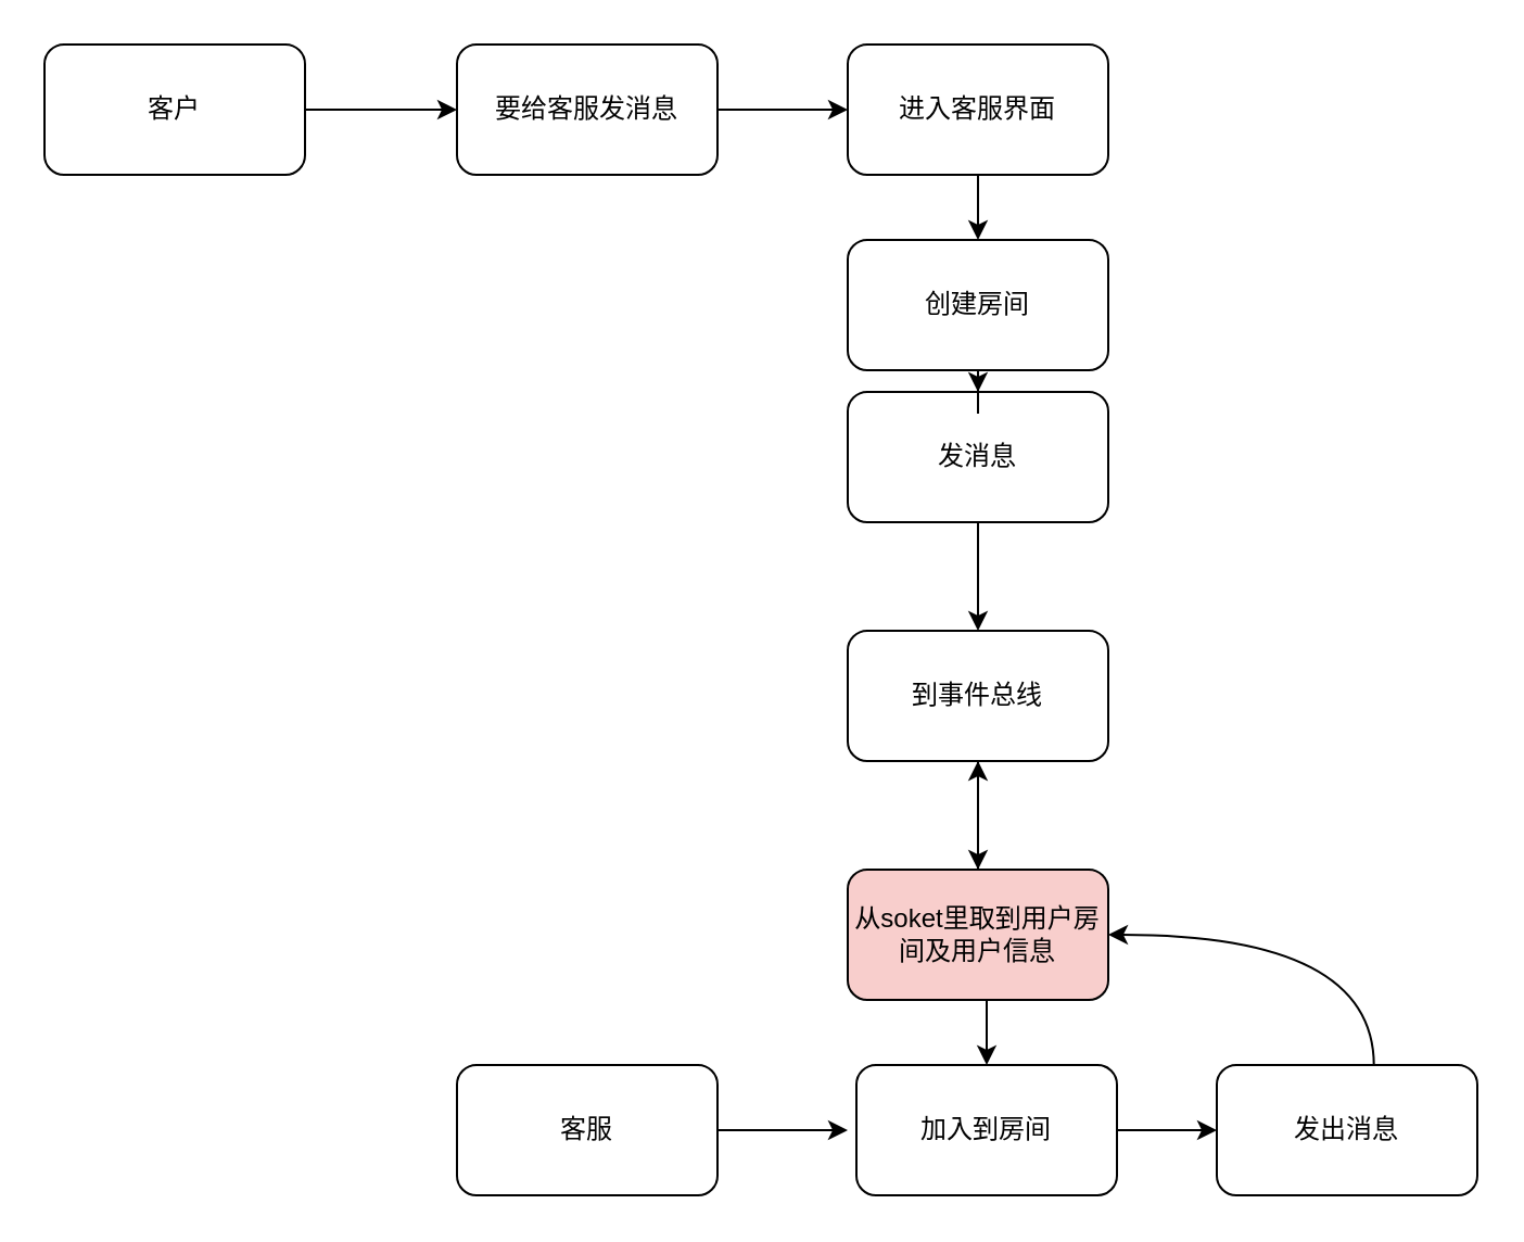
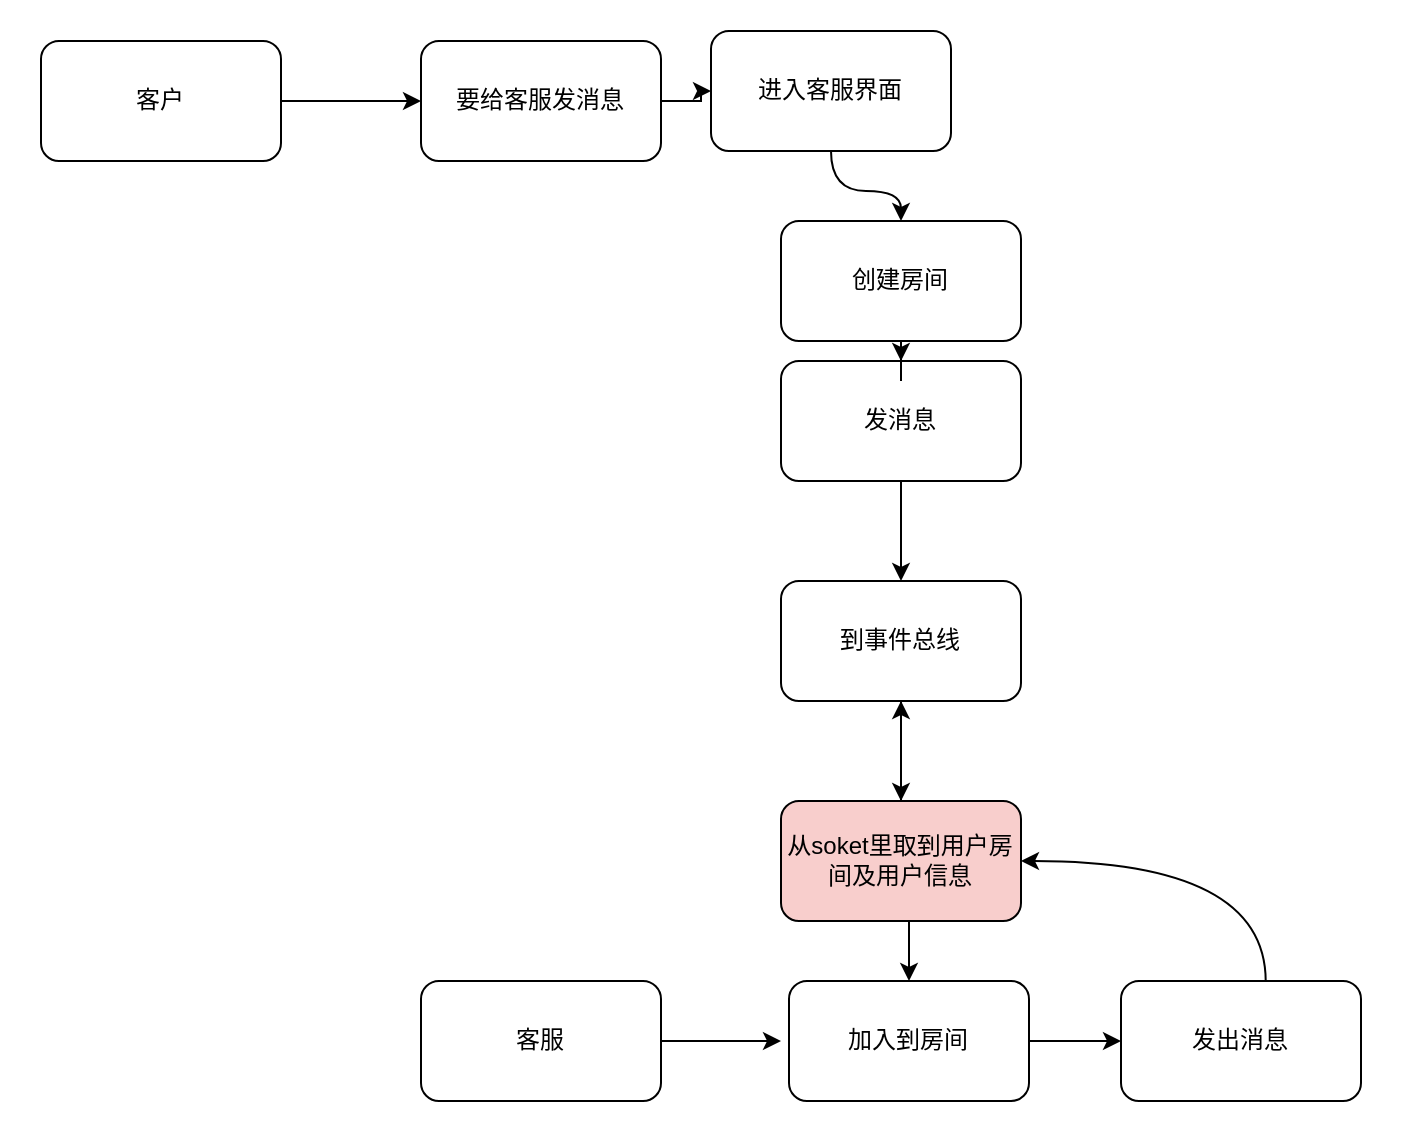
- <mxCell id="9" value="进入客服界面" style="rounded=1;whiteSpace=wrap;html=1;" vertex="1" parent="1"><mxGeometry x="390" y="20" width="120" height="60" as="geometry" /></mxCell>
+ <mxCell id="9" value="进入客服界面" style="rounded=1;whiteSpace=wrap;html=1;" vertex="1" parent="1"><mxGeometry x="355" y="15" width="120" height="60" as="geometry" /></mxCell>
